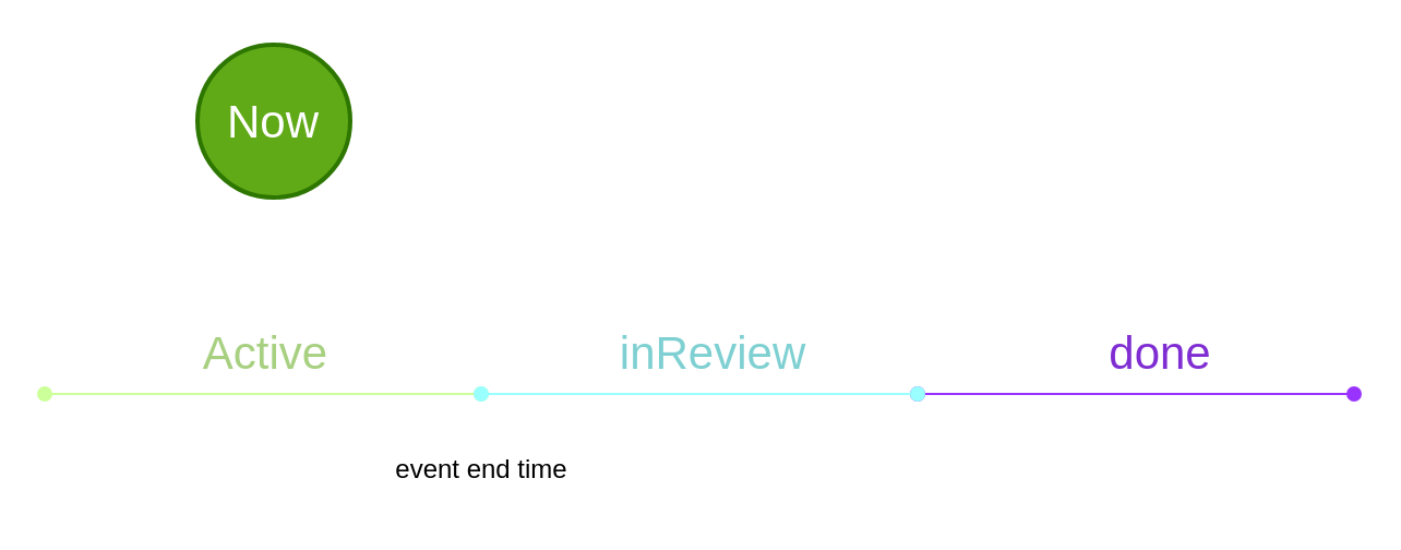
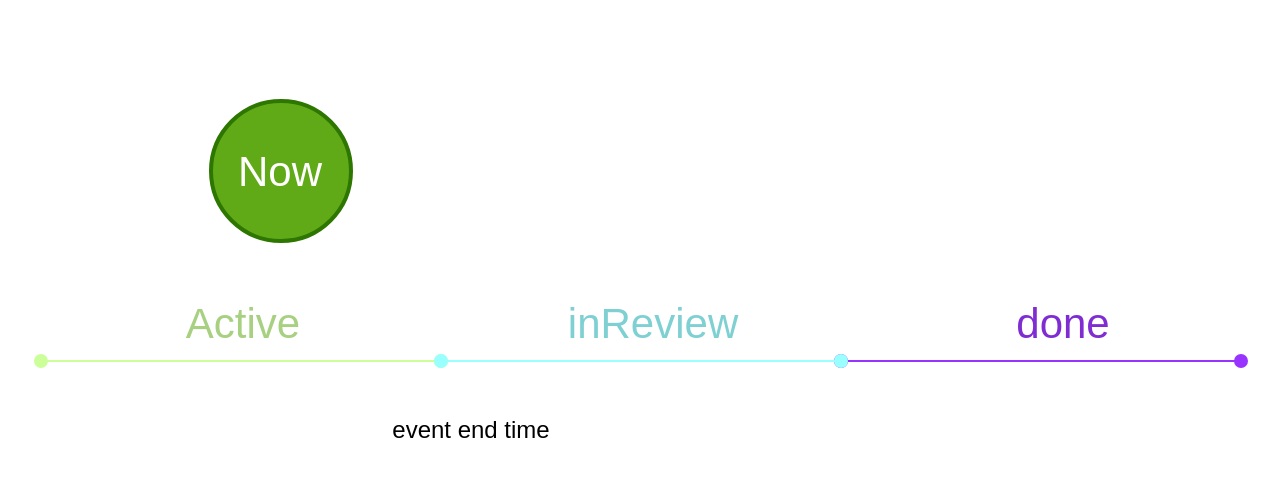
- <mxCell id="9" value="Now" style="strokeWidth=2;html=1;shape=mxgraph.flowchart.start_2;whiteSpace=wrap;labelBackgroundColor=none;fontFamily=Helvetica;fontSize=21;fontColor=#ffffff;fillColor=#60a917;strokeColor=#2D7600;fillStyle=auto;gradientColor=none;" parent="1" vertex="1"><mxGeometry x="90" y="20" width="70" height="70" as="geometry" /></mxCell>
+ <mxCell id="9" value="Now" style="strokeWidth=2;html=1;shape=mxgraph.flowchart.start_2;whiteSpace=wrap;labelBackgroundColor=none;fontFamily=Helvetica;fontSize=21;fontColor=#ffffff;fillColor=#60a917;strokeColor=#2D7600;fillStyle=auto;gradientColor=none;" parent="1" vertex="1"><mxGeometry x="105" y="50" width="70" height="70" as="geometry" /></mxCell>
- <mxCell id="8" value="event end time" style="text;html=1;align=center;verticalAlign=middle;resizable=0;points=[];autosize=1;strokeColor=none;fillColor=none;" parent="1" vertex="1"><mxGeometry x="170" y="200" width="100" height="30" as="geometry" /></mxCell>
+ <mxCell id="8" value="event end time" style="text;html=1;align=center;verticalAlign=middle;resizable=0;points=[];autosize=1;strokeColor=none;fillColor=none;" parent="1" vertex="1"><mxGeometry x="185" y="200" width="100" height="30" as="geometry" /></mxCell>
